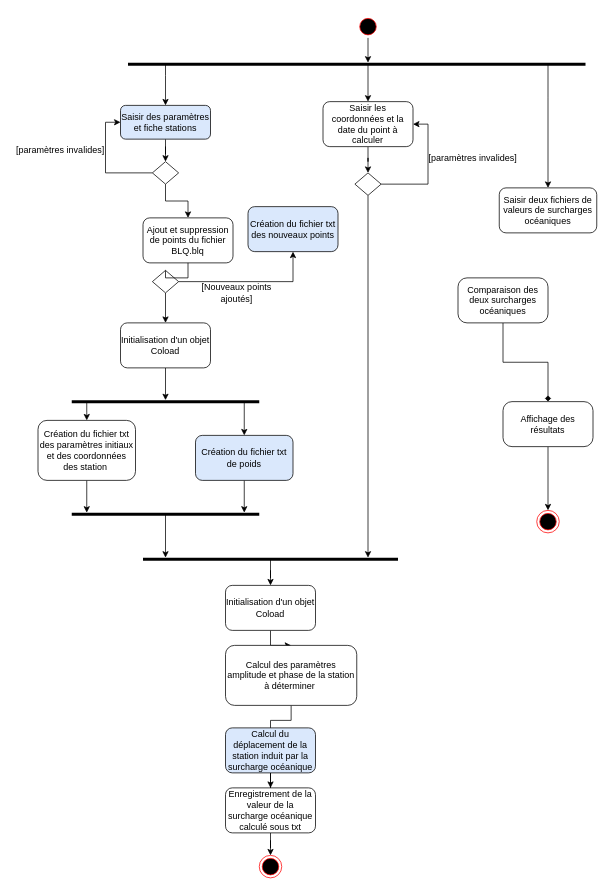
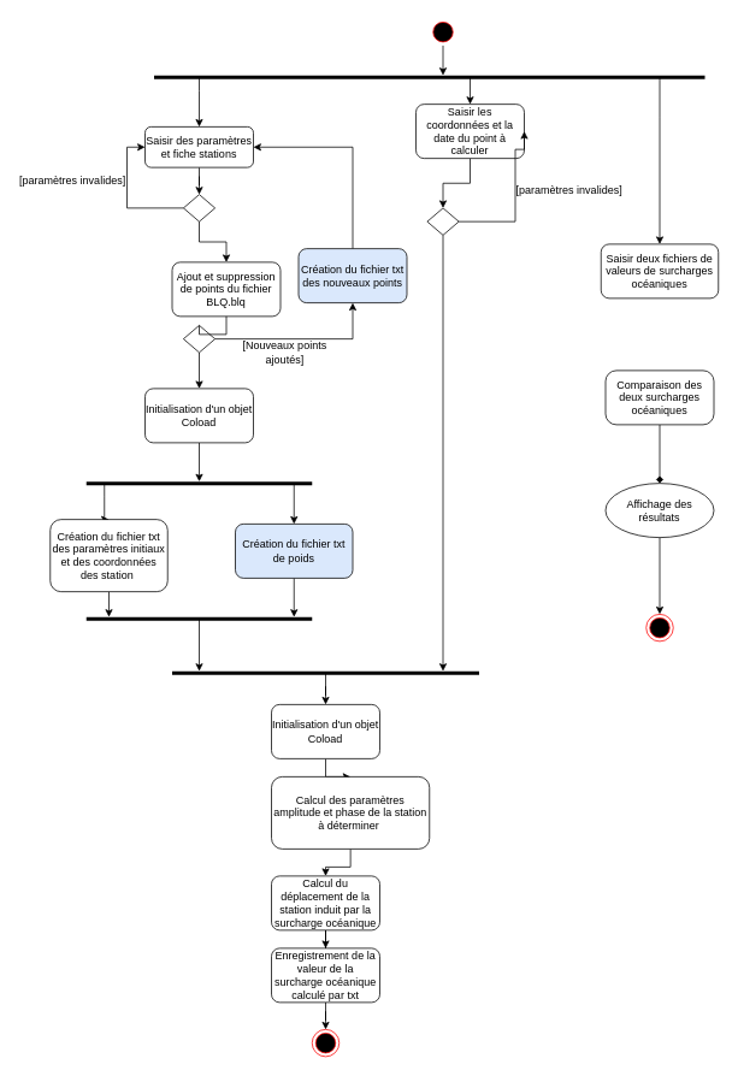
- <mxCell id="6" value="Saisir des paramètres et fiche stations" style="rounded=1;whiteSpace=wrap;html=1;fillColor=#dae8fc;" parent="1" vertex="1"><mxGeometry x="160" y="140" width="120" height="45" as="geometry" /></mxCell>
+ <mxCell id="6" value="Saisir des paramètres et fiche stations" style="rounded=1;whiteSpace=wrap;html=1;" parent="1" vertex="1"><mxGeometry x="160" y="140" width="120" height="45" as="geometry" /></mxCell>
+ <mxCell id="47" style="edgeStyle=orthogonalEdgeStyle;rounded=0;orthogonalLoop=1;jettySize=auto;html=1;exitX=0.5;exitY=0;exitDx=0;exitDy=0;entryX=1;entryY=0.5;entryDx=0;entryDy=0;strokeWidth=1;" parent="1" source="48" target="6" edge="1"><mxGeometry relative="1" as="geometry" /></mxCell>
- <mxCell id="26" value="Saisir les coordonnées et la date du point à calculer" style="rounded=1;whiteSpace=wrap;html=1;" parent="1" vertex="1"><mxGeometry x="430" y="135" width="120" height="60" as="geometry" /></mxCell>
+ <mxCell id="26" value="Saisir les coordonnées et la date du point à calculer" style="rounded=1;whiteSpace=wrap;html=1;" parent="1" vertex="1"><mxGeometry x="460" y="115" width="120" height="60" as="geometry" /></mxCell>
- <mxCell id="40" value="Saisir deux fichiers de valeurs de surcharges océaniques" style="rounded=1;whiteSpace=wrap;html=1;" parent="1" vertex="1"><mxGeometry x="665" y="250" width="130" height="60" as="geometry" /></mxCell>
+ <mxCell id="40" value="Saisir deux fichiers de valeurs de surcharges océaniques" style="rounded=1;whiteSpace=wrap;html=1;" parent="1" vertex="1"><mxGeometry x="665" y="270" width="130" height="60" as="geometry" /></mxCell>
- <mxCell id="51" value="Comparaison des deux surcharges océaniques" style="whiteSpace=wrap;html=1;rounded=1;arcSize=20;" vertex="1" parent="1"><mxGeometry x="610" y="370" width="120" height="60" as="geometry" /></mxCell>
+ <mxCell id="51" value="Comparaison des deux surcharges océaniques" style="whiteSpace=wrap;html=1;rounded=1;arcSize=20;" vertex="1" parent="1"><mxGeometry x="670" y="410" width="120" height="60" as="geometry" /></mxCell>
- <mxCell id="55" value="Affichage des résultats" style="whiteSpace=wrap;html=1;rounded=1;arcSize=20;" vertex="1" parent="1"><mxGeometry x="670" y="535" width="120" height="60" as="geometry" /></mxCell>
+ <mxCell id="55" value="Affichage des résultats" style="ellipse;whiteSpace=wrap;html=1;arcSize=20;" vertex="1" parent="1"><mxGeometry x="670" y="535" width="120" height="60" as="geometry" /></mxCell>
- <mxCell id="20" value="Création du fichier txt des paramètres initiaux et des coordonnées des station&amp;nbsp;" style="rounded=1;whiteSpace=wrap;html=1;" parent="1" vertex="1"><mxGeometry x="50" y="560" width="130" height="80" as="geometry" /></mxCell>
+ <mxCell id="20" value="Création du fichier txt des paramètres initiaux et des coordonnées des station&amp;nbsp;" style="rounded=1;whiteSpace=wrap;html=1;" parent="1" vertex="1"><mxGeometry x="55" y="575" width="130" height="80" as="geometry" /></mxCell>
- <mxCell id="35" value="" style="edgeStyle=orthogonalEdgeStyle;rounded=0;orthogonalLoop=1;jettySize=auto;html=1;shadow=0;endArrow=none;" parent="1" source="36" target="38" edge="1"><mxGeometry relative="1" as="geometry" /></mxCell>
+ <mxCell id="35" value="" style="edgeStyle=orthogonalEdgeStyle;rounded=0;orthogonalLoop=1;jettySize=auto;html=1;shadow=0;" parent="1" source="36" target="38" edge="1"><mxGeometry relative="1" as="geometry" /></mxCell>
- <mxCell id="38" value="Calcul du déplacement de la station induit par la surcharge océanique" style="whiteSpace=wrap;html=1;rounded=1;fillColor=#dae8fc;" parent="1" vertex="1"><mxGeometry x="300" y="970" width="120" height="60" as="geometry" /></mxCell>
+ <mxCell id="38" value="Calcul du déplacement de la station induit par la surcharge océanique" style="whiteSpace=wrap;html=1;rounded=1;" parent="1" vertex="1"><mxGeometry x="300" y="970" width="120" height="60" as="geometry" /></mxCell>
- <mxCell id="53" value="Enregistrement de la valeur de la surcharge océanique calculé sous txt" style="whiteSpace=wrap;html=1;rounded=1;" vertex="1" parent="1"><mxGeometry x="300" y="1050" width="120" height="60" as="geometry" /></mxCell>
+ <mxCell id="53" value="Enregistrement de la valeur de la surcharge océanique calculé par txt" style="whiteSpace=wrap;html=1;rounded=1;" vertex="1" parent="1"><mxGeometry x="300" y="1050" width="120" height="60" as="geometry" /></mxCell>
